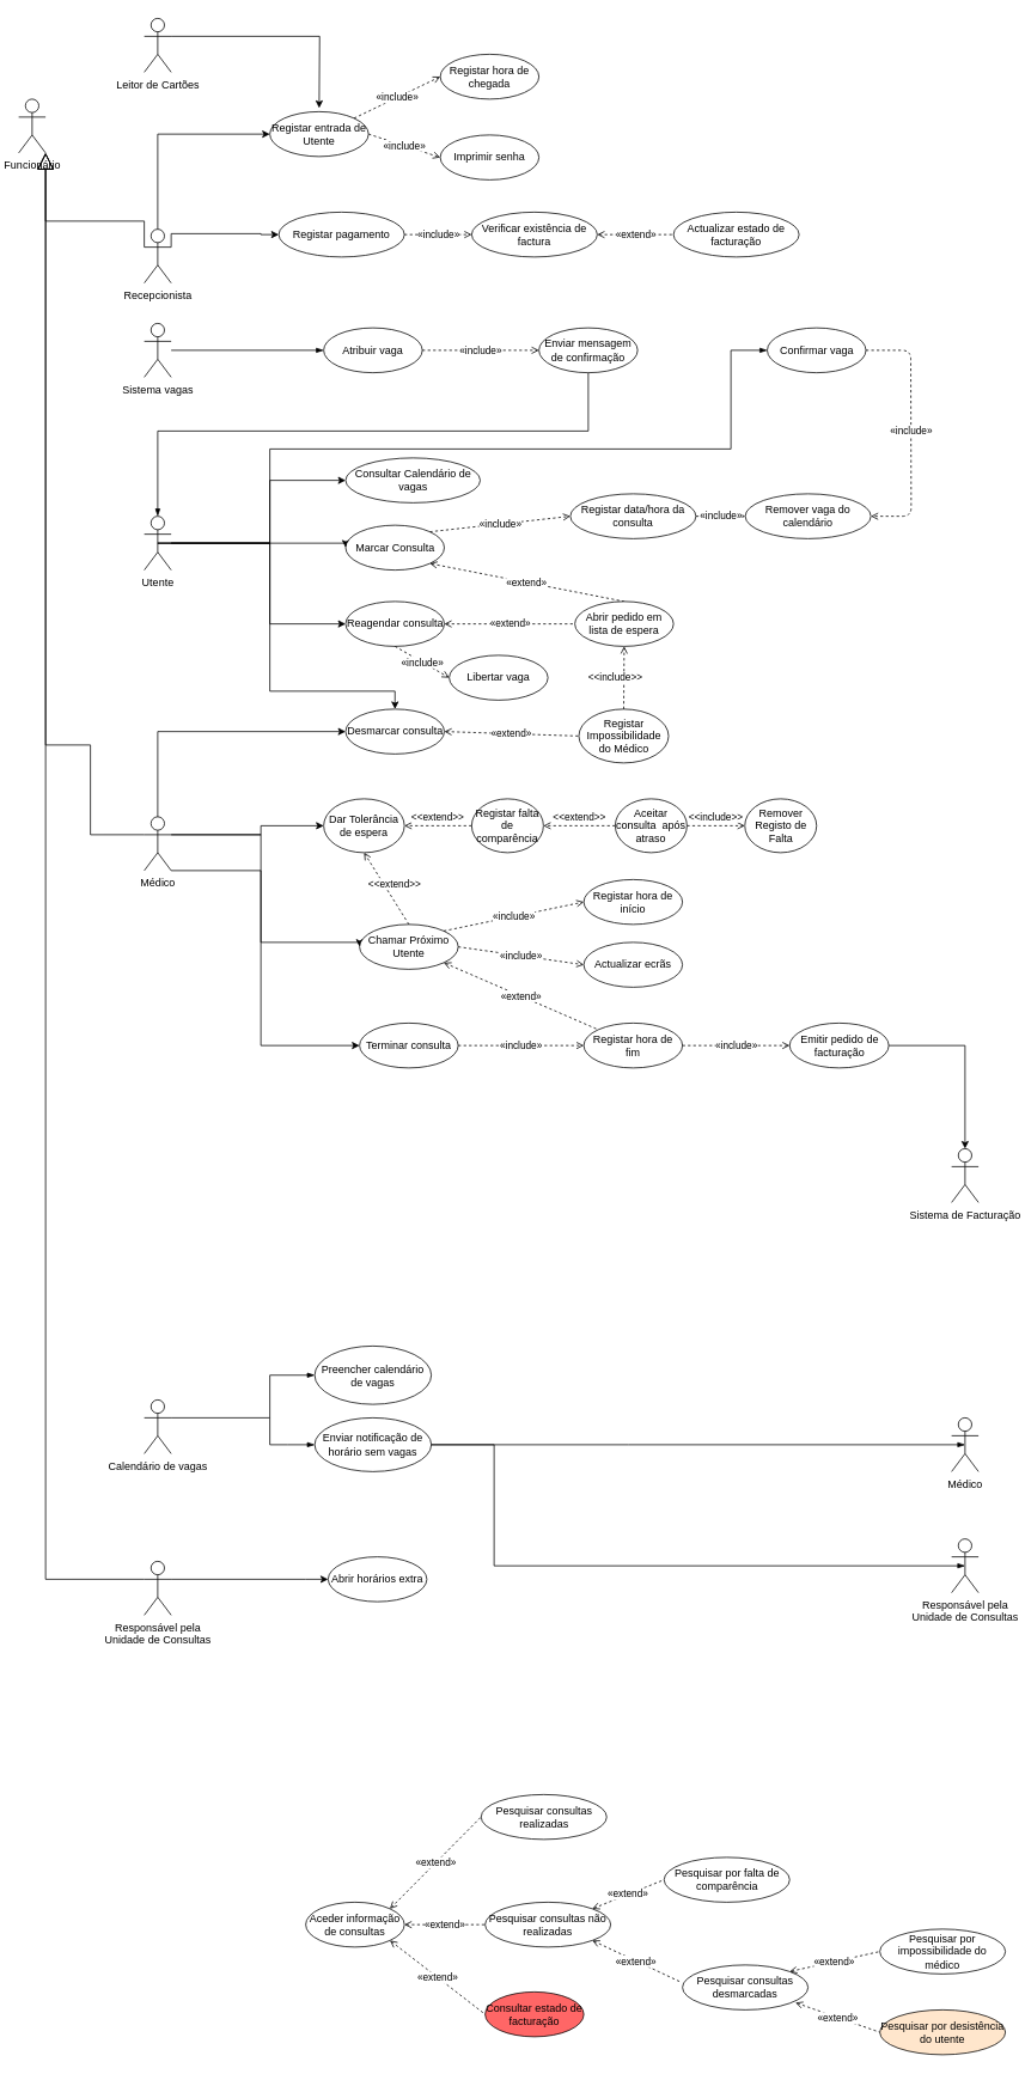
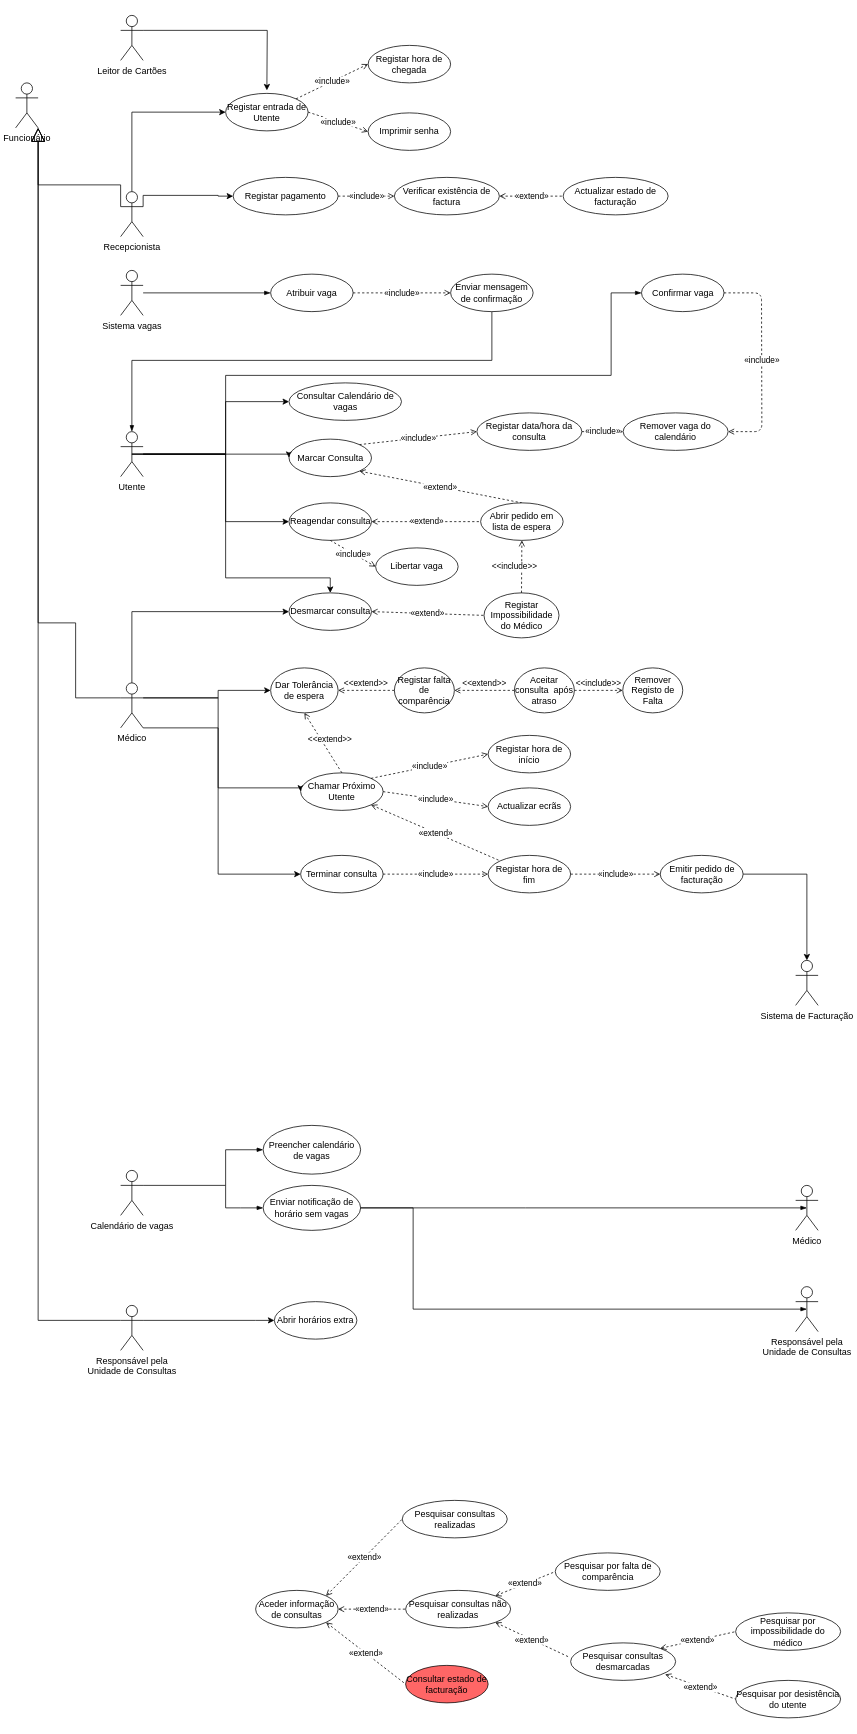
- <mxCell id="71" value="Pesquisar&amp;nbsp;por desistência do utente" style="ellipse;whiteSpace=wrap;html=1;fillColor=#ffe6cc;" parent="1" vertex="1"><mxGeometry x="980" y="2240" width="140" height="50" as="geometry" /></mxCell>
+ <mxCell id="71" value="Pesquisar&amp;nbsp;por desistência do utente" style="ellipse;whiteSpace=wrap;html=1;" parent="1" vertex="1"><mxGeometry x="980" y="2240" width="140" height="50" as="geometry" /></mxCell>
